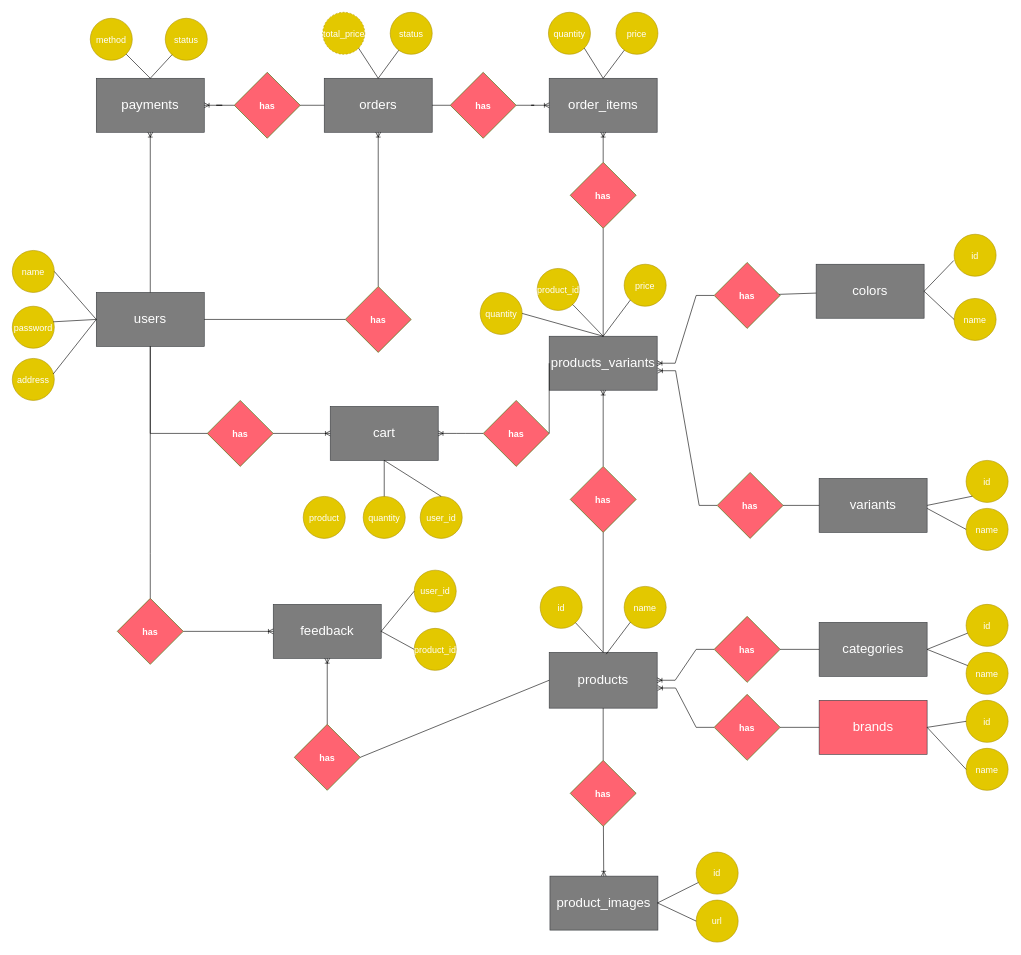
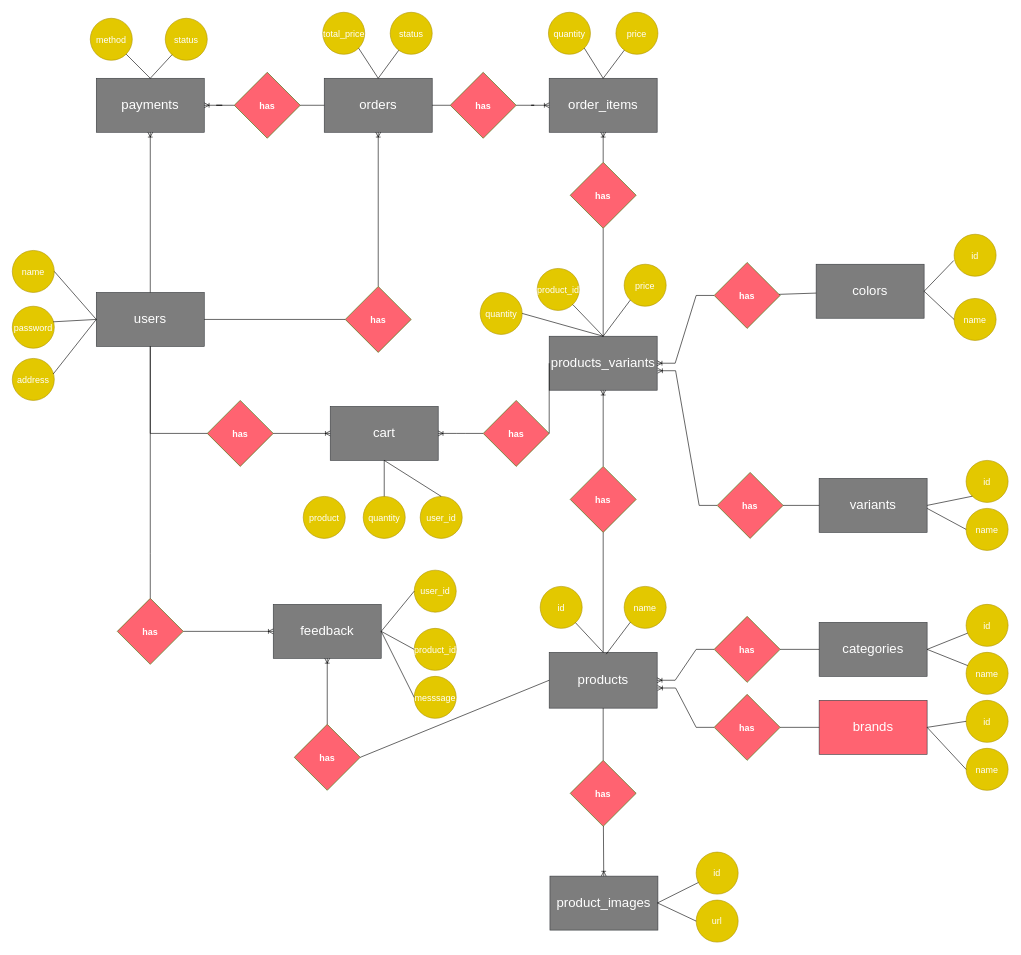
- <mxCell id="111" value="&lt;font color=&quot;#ffffff&quot;&gt;&lt;span style=&quot;font-size: 15px;&quot;&gt;total_price&lt;/span&gt;&lt;/font&gt;" style="ellipse;whiteSpace=wrap;html=1;fillColor=#e3c800;fontColor=#000000;strokeColor=#B09500;dashed=1;" vertex="1" parent="1"><mxGeometry x="537.5" y="20" width="70" height="70" as="geometry" /></mxCell>
+ <mxCell id="111" value="&lt;font color=&quot;#ffffff&quot;&gt;&lt;span style=&quot;font-size: 15px;&quot;&gt;total_price&lt;/span&gt;&lt;/font&gt;" style="ellipse;whiteSpace=wrap;html=1;fillColor=#e3c800;fontColor=#000000;strokeColor=#B09500;" vertex="1" parent="1"><mxGeometry x="537.5" y="20" width="70" height="70" as="geometry" /></mxCell>
+ <mxCell id="85" value="" style="endArrow=none;html=1;rounded=0;entryX=0;entryY=0.5;entryDx=0;entryDy=0;exitX=1;exitY=0.5;exitDx=0;exitDy=0;" edge="1" parent="1" target="83" source="63"><mxGeometry width="50" height="50" relative="1" as="geometry"><mxPoint x="730" y="922" as="sourcePoint" /><mxPoint x="822" y="1163" as="targetPoint" /></mxGeometry></mxCell>
+ <mxCell id="83" value="&lt;font style=&quot;font-size: 15px; color: rgb(255, 255, 255);&quot;&gt;messsage&lt;/font&gt;" style="ellipse;whiteSpace=wrap;html=1;fillColor=#e3c800;fontColor=#000000;strokeColor=#B09500;" vertex="1" parent="1"><mxGeometry x="690" y="1127" width="70" height="70" as="geometry" /></mxCell>
